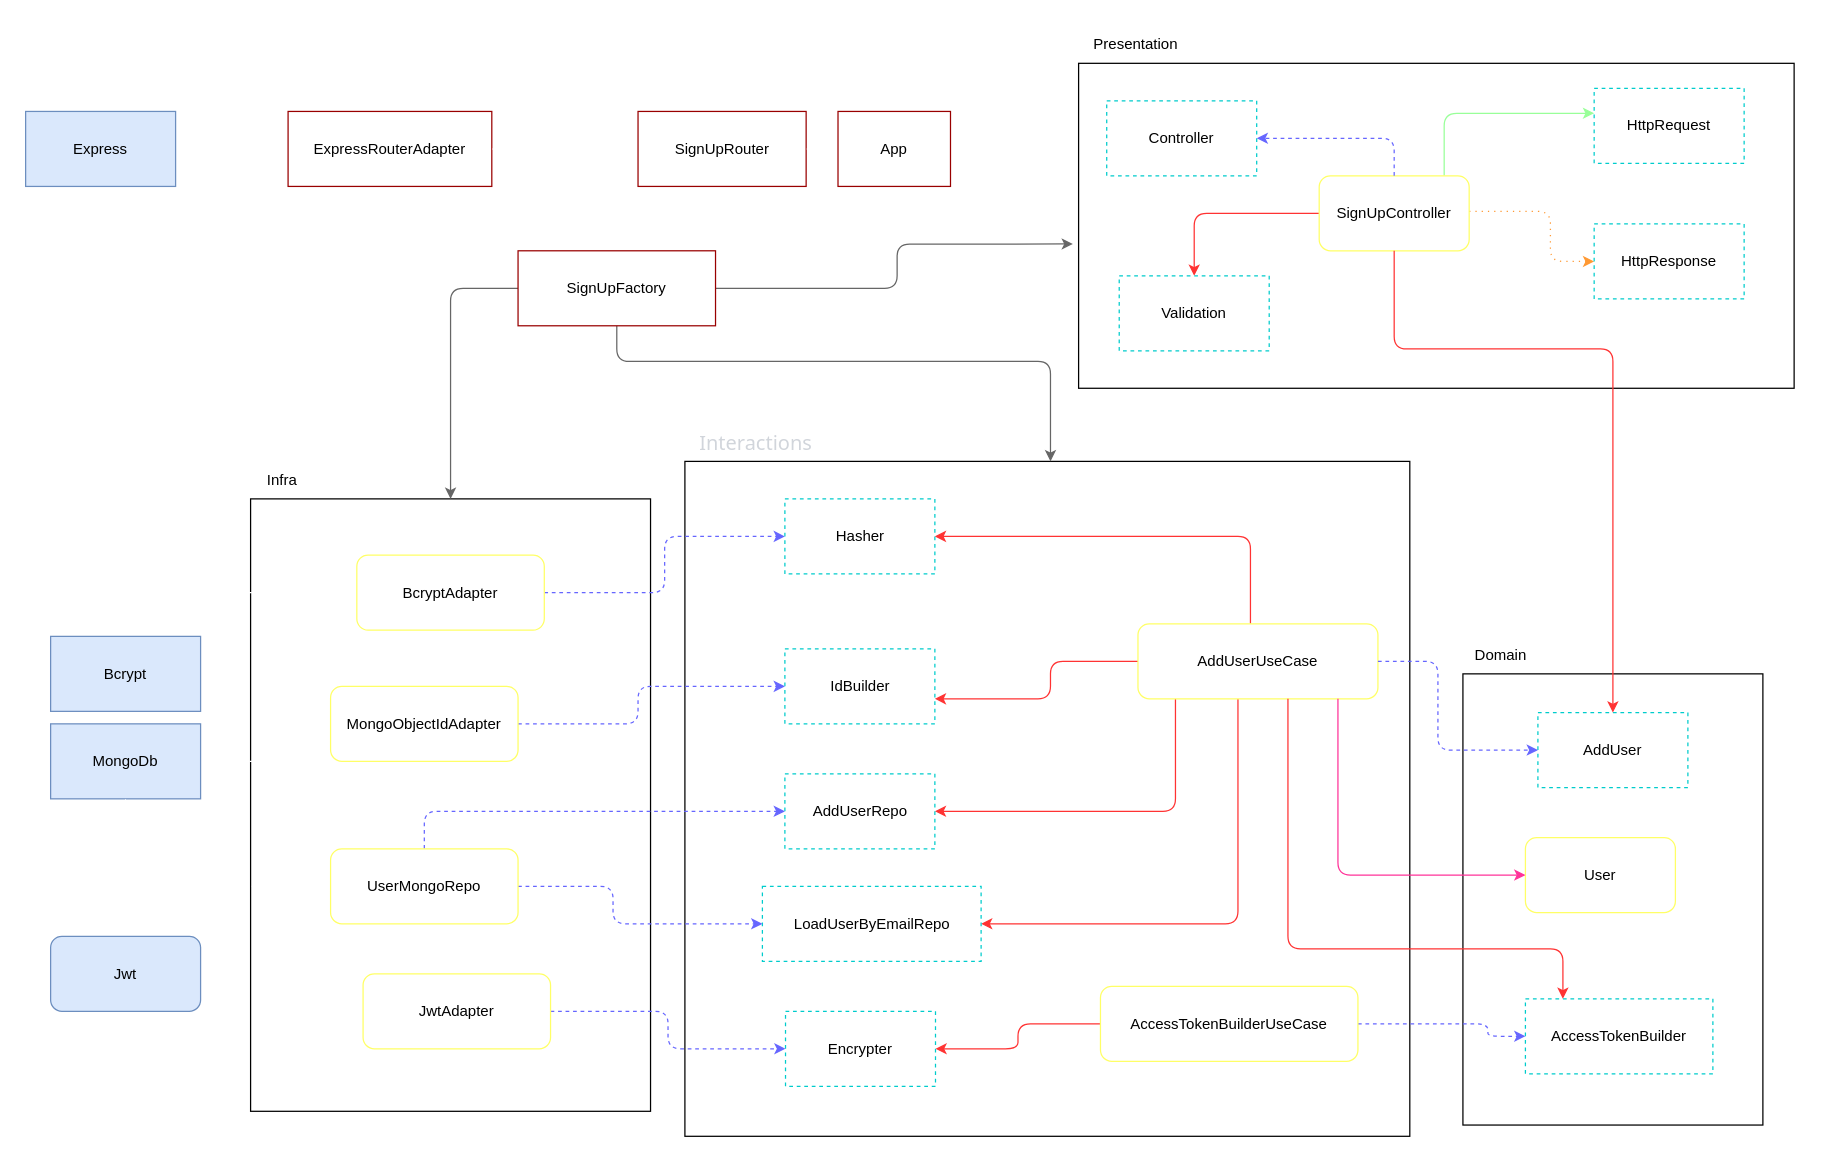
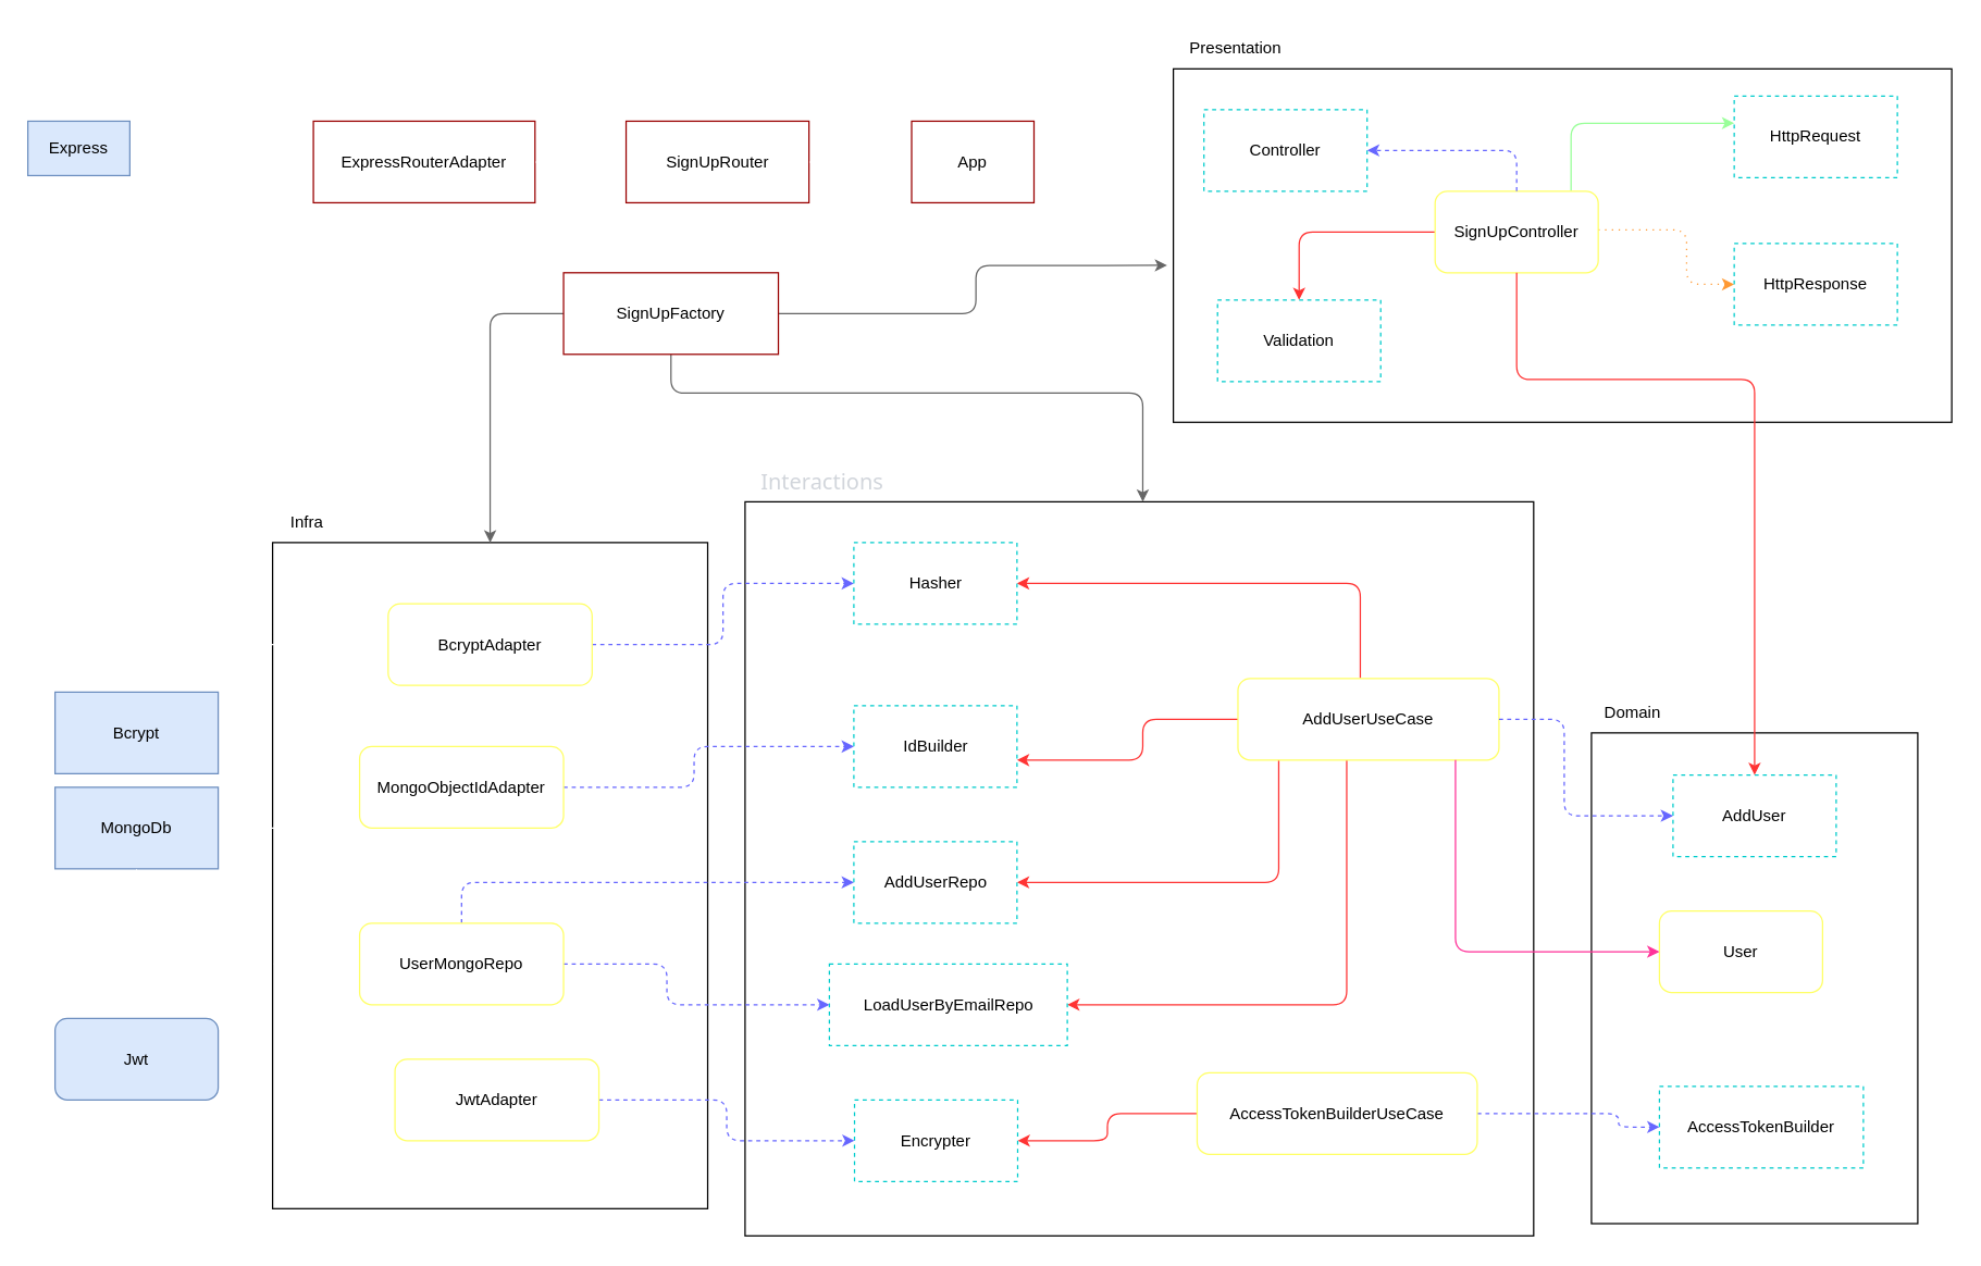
- <mxCell id="67" value="&lt;font color=&quot;#000000&quot;&gt;Express&lt;/font&gt;" style="rounded=0;whiteSpace=wrap;html=1;fillColor=#dae8fc;strokeColor=#6c8ebf;" vertex="1" parent="1"><mxGeometry x="20" y="88.5" width="120" height="60" as="geometry" /></mxCell>
+ <mxCell id="67" value="&lt;font color=&quot;#000000&quot;&gt;Express&lt;/font&gt;" style="rounded=0;whiteSpace=wrap;html=1;fillColor=#dae8fc;strokeColor=#6c8ebf;" vertex="1" parent="1"><mxGeometry x="20" y="88.5" width="75" height="40" as="geometry" /></mxCell>
- <mxCell id="64" value="SignUpRouter" style="rounded=0;whiteSpace=wrap;html=1;strokeColor=#990000;gradientColor=none;" vertex="1" parent="1"><mxGeometry x="510" y="88.5" width="134.5" height="60" as="geometry" /></mxCell>
+ <mxCell id="64" value="SignUpRouter" style="rounded=0;whiteSpace=wrap;html=1;strokeColor=#990000;gradientColor=none;" vertex="1" parent="1"><mxGeometry x="460" y="88.5" width="134.5" height="60" as="geometry" /></mxCell>
- <mxCell id="28" style="edgeStyle=orthogonalEdgeStyle;html=1;strokeColor=#ff3333;" edge="1" parent="1" source="18" target="27"><mxGeometry relative="1" as="geometry"><Array as="points"><mxPoint x="1030" y="758.5" /><mxPoint x="1250" y="758.5" /></Array></mxGeometry></mxCell>
